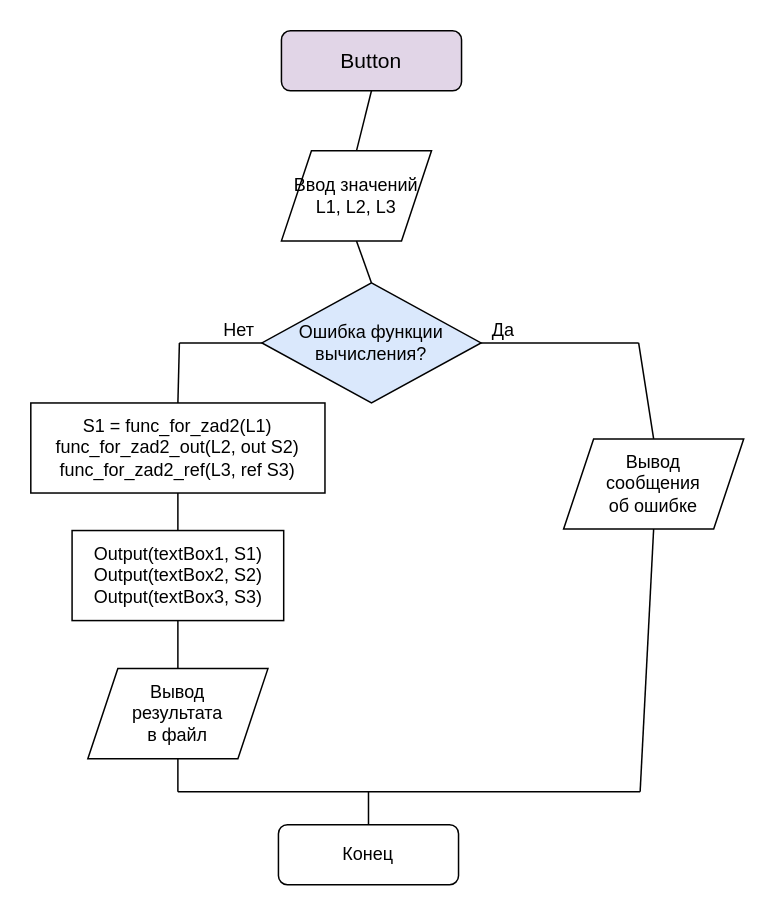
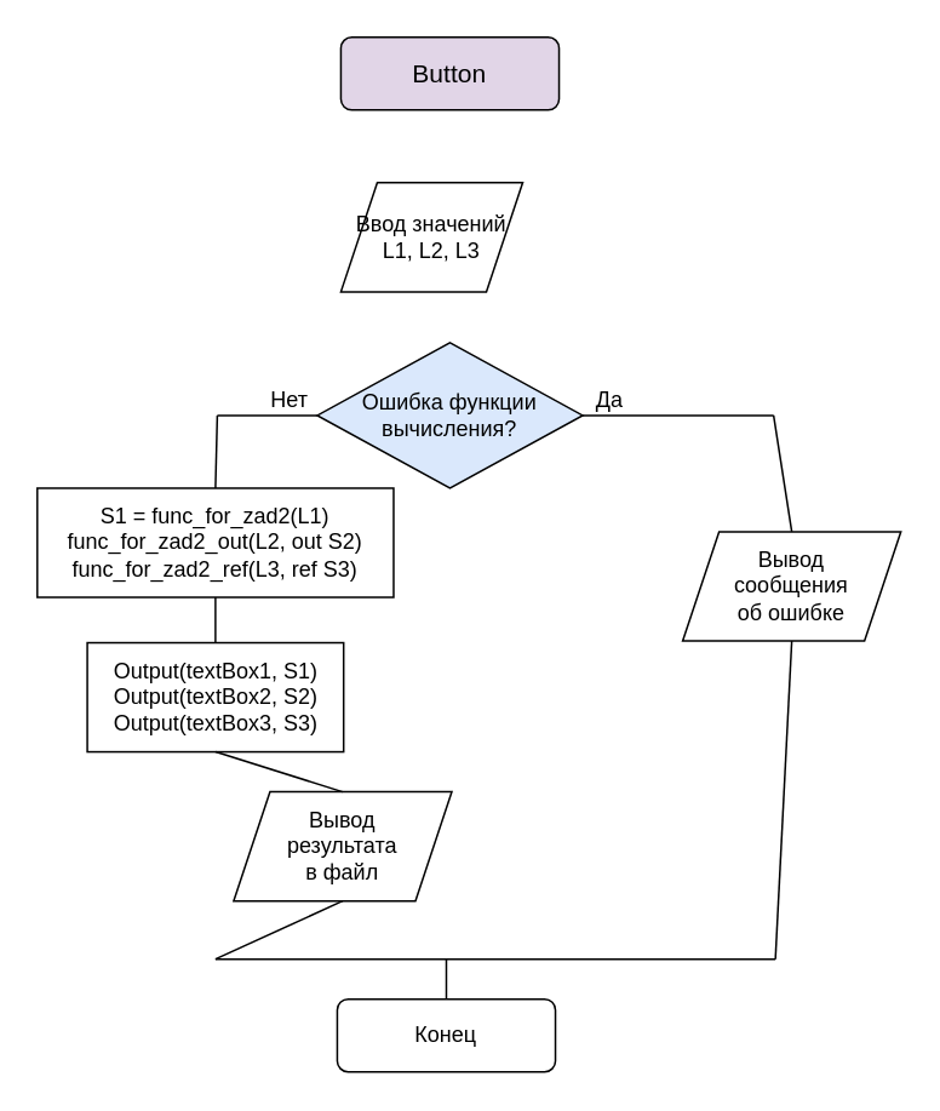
- <mxCell id="4" value="" style="endArrow=none;html=1;rounded=0;exitX=0.5;exitY=1;exitDx=0;exitDy=0;entryX=0.5;entryY=0;entryDx=0;entryDy=0;" edge="1" parent="1" source="2" target="5"><mxGeometry width="50" height="50" relative="1" as="geometry"><mxPoint x="413" y="295" as="sourcePoint" /><mxPoint x="245" y="70" as="targetPoint" /></mxGeometry></mxCell>
- <mxCell id="7" value="" style="endArrow=none;html=1;rounded=0;entryX=0.5;entryY=1;entryDx=0;entryDy=0;exitX=0.5;exitY=0;exitDx=0;exitDy=0;" edge="1" parent="1" source="6" target="5"><mxGeometry width="50" height="50" relative="1" as="geometry"><mxPoint x="246" y="187" as="sourcePoint" /><mxPoint x="463" y="245" as="targetPoint" /></mxGeometry></mxCell>
- <mxCell id="18" value="Вывод&lt;br&gt;результата&lt;br&gt;в файл" style="shape=parallelogram;perimeter=parallelogramPerimeter;whiteSpace=wrap;html=1;fixedSize=1;" vertex="1" parent="1"><mxGeometry x="58" y="445" width="120" height="60" as="geometry" /></mxCell>
+ <mxCell id="18" value="Вывод&lt;br&gt;результата&lt;br&gt;в файл" style="shape=parallelogram;perimeter=parallelogramPerimeter;whiteSpace=wrap;html=1;fixedSize=1;" vertex="1" parent="1"><mxGeometry x="128" y="435" width="120" height="60" as="geometry" /></mxCell>
